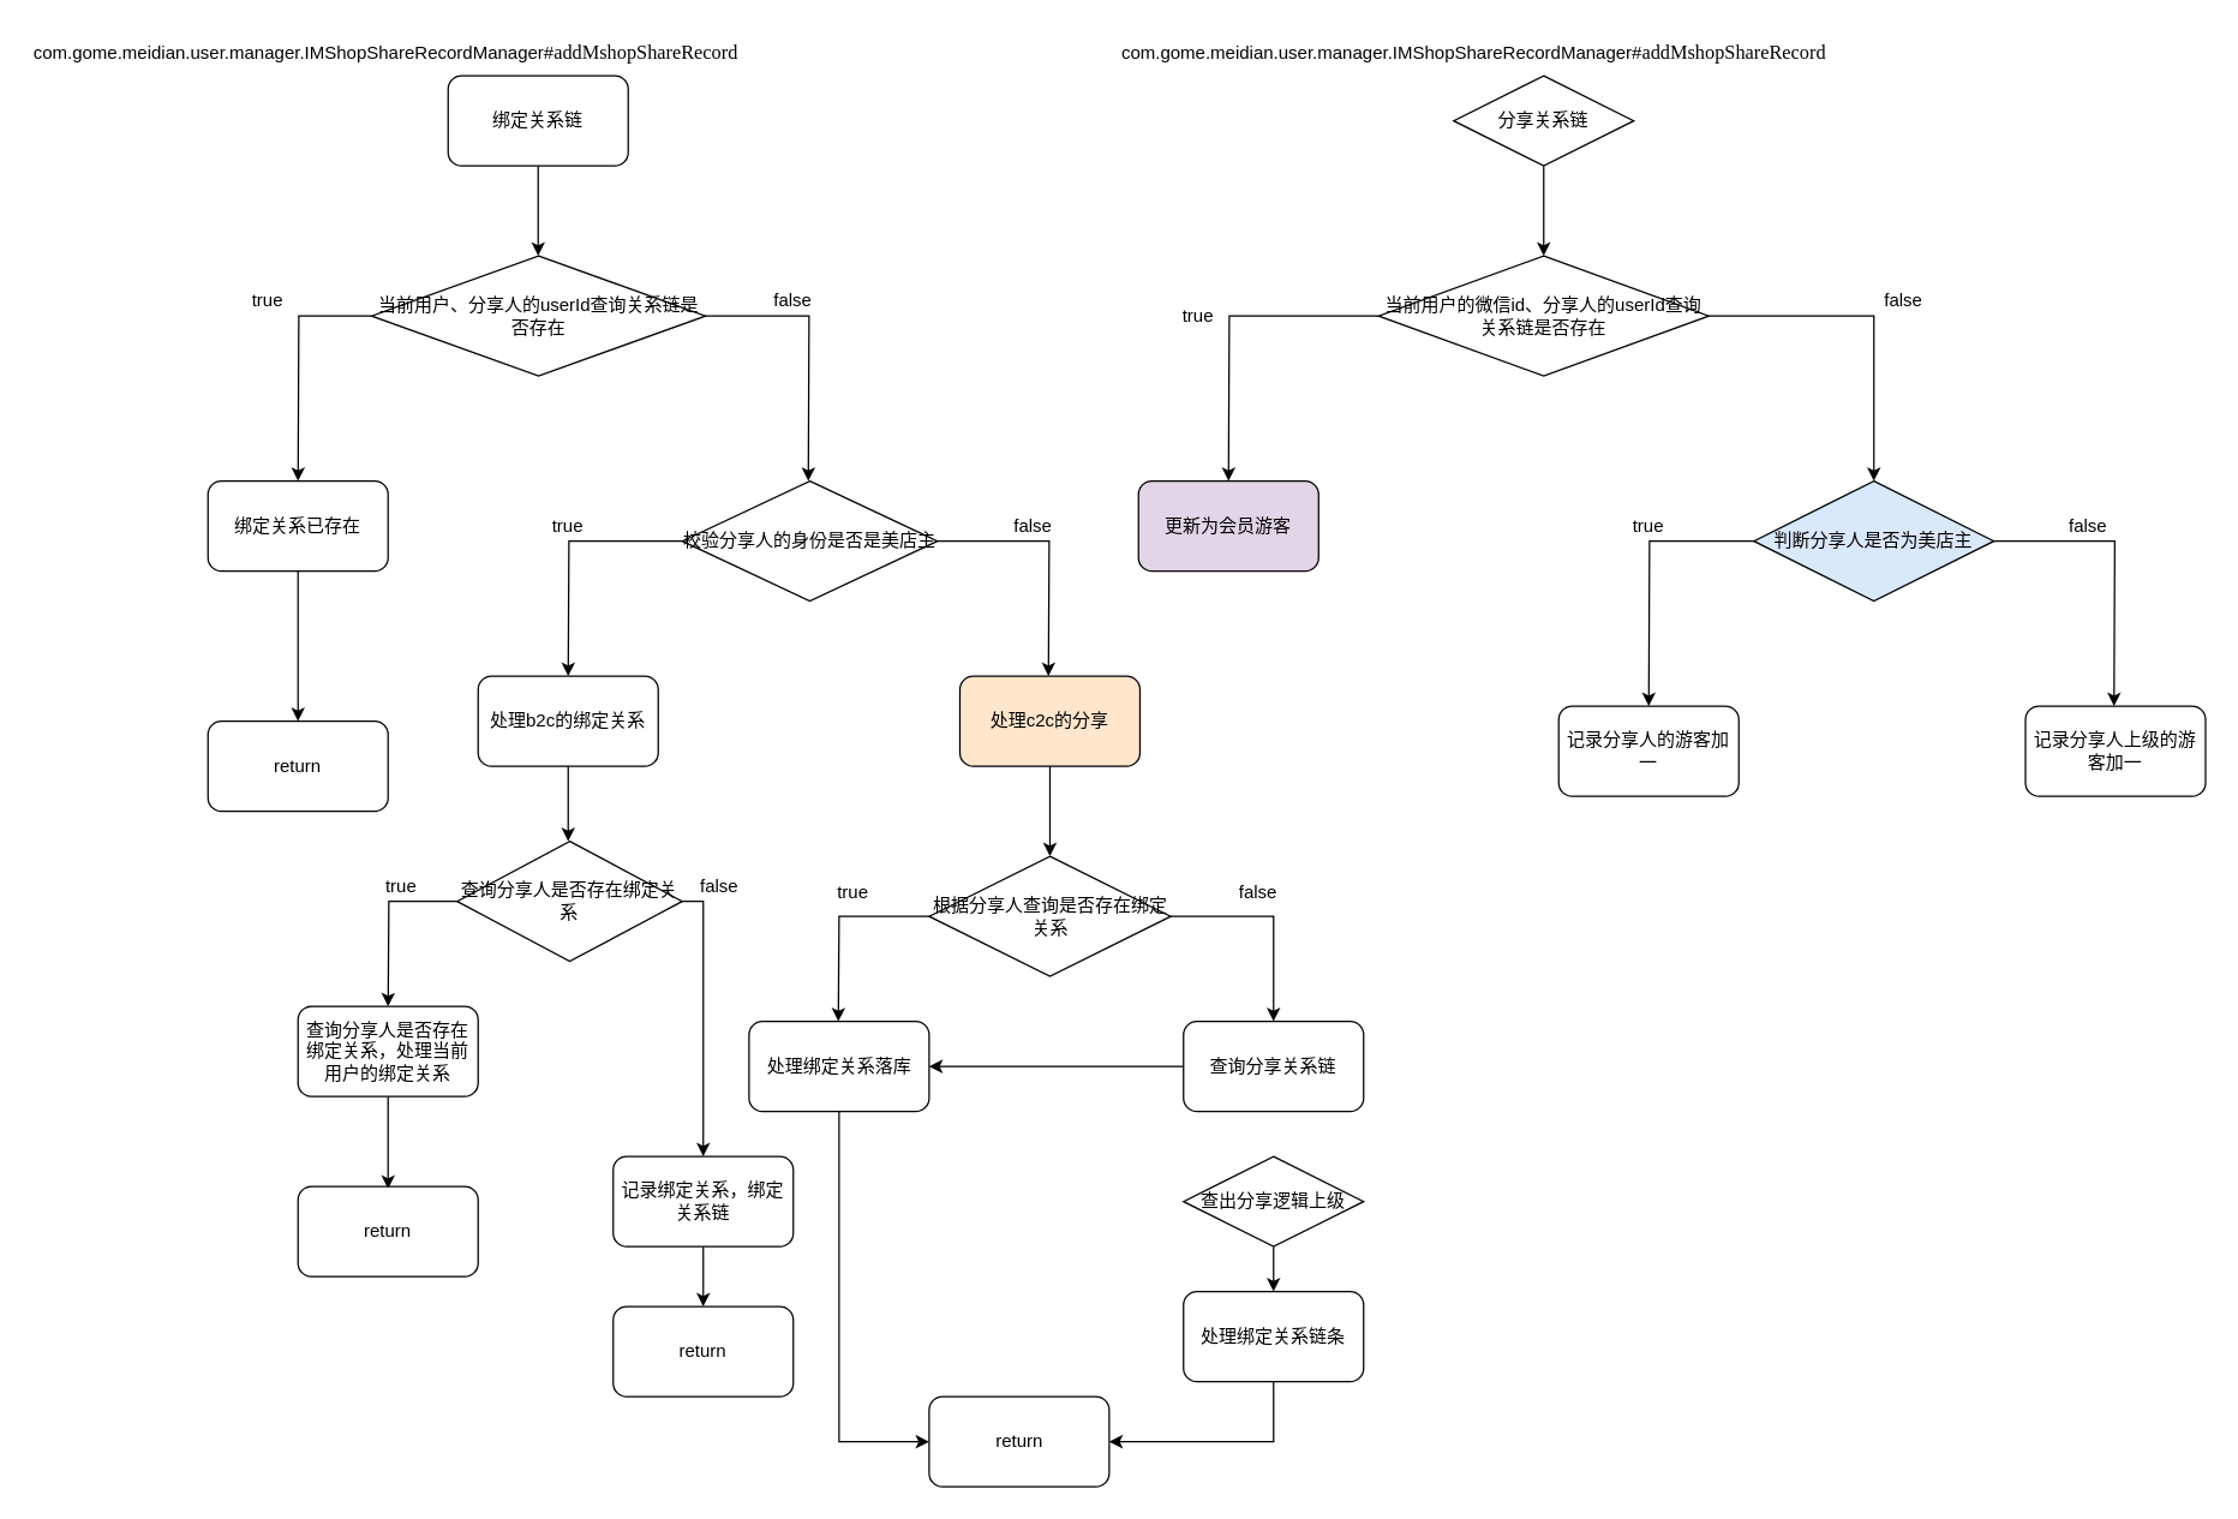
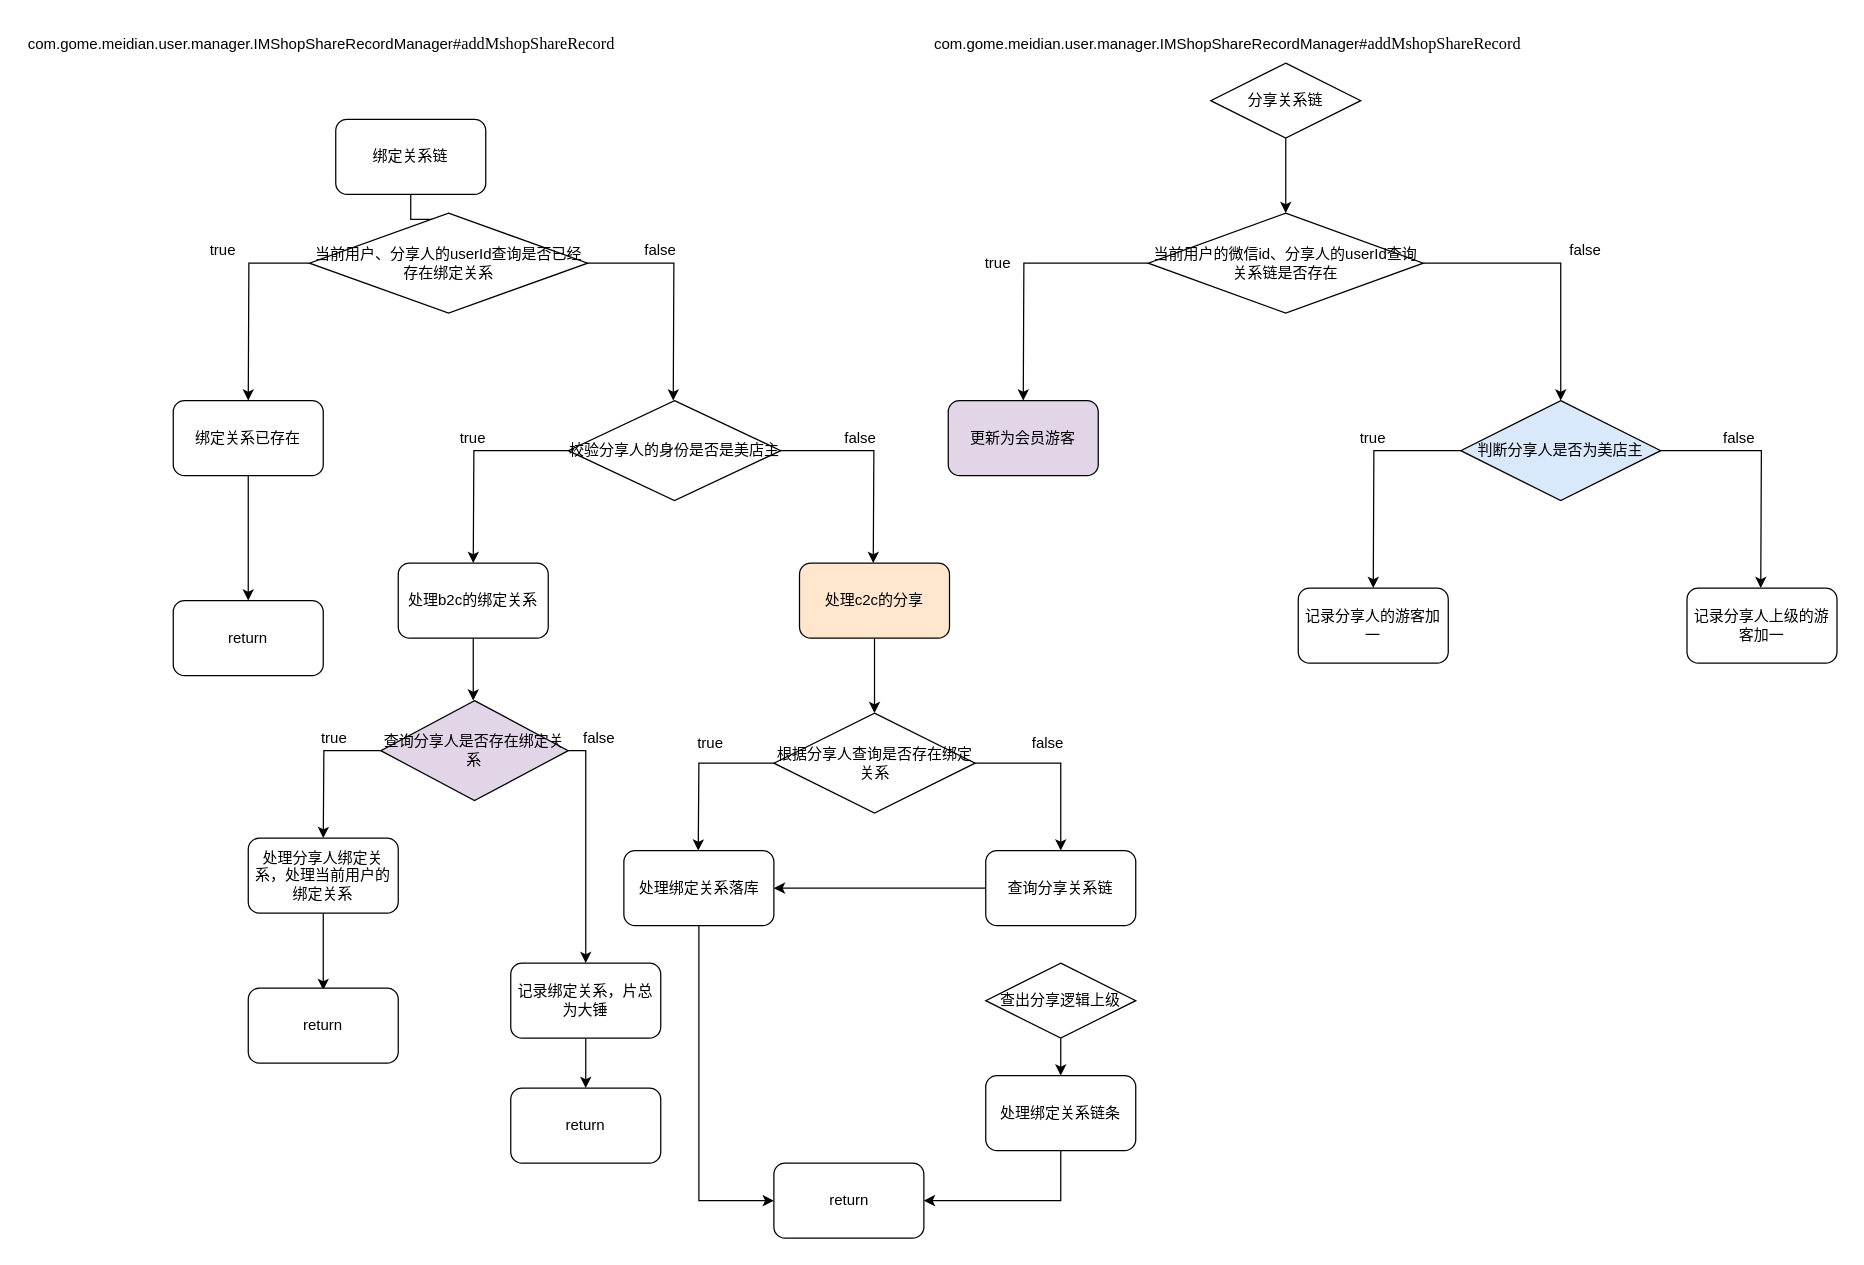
- <mxCell id="18" value="绑定关系链" style="rounded=1;whiteSpace=wrap;html=1;" parent="1" vertex="1"><mxGeometry x="298" y="50" width="120" height="60" as="geometry" /></mxCell>
+ <mxCell id="18" value="绑定关系链" style="rounded=1;whiteSpace=wrap;html=1;" parent="1" vertex="1"><mxGeometry x="268" y="95" width="120" height="60" as="geometry" /></mxCell>
- <mxCell id="21" value="当前用户、分享人的userId查询关系链是否存在" style="rhombus;whiteSpace=wrap;html=1;" parent="1" vertex="1"><mxGeometry x="247" y="170" width="222.5" height="80" as="geometry" /></mxCell>
+ <mxCell id="21" value="当前用户、分享人的userId查询是否已经存在绑定关系" style="rhombus;whiteSpace=wrap;html=1;" parent="1" vertex="1"><mxGeometry x="247" y="170" width="222.5" height="80" as="geometry" /></mxCell>
- <mxCell id="46" value="查询分享人是否存在绑定关系" style="rhombus;whiteSpace=wrap;html=1;" parent="1" vertex="1"><mxGeometry x="304" y="560" width="150" height="80" as="geometry" /></mxCell>
+ <mxCell id="46" value="查询分享人是否存在绑定关系" style="rhombus;whiteSpace=wrap;html=1;fillColor=#e1d5e7;" parent="1" vertex="1"><mxGeometry x="304" y="560" width="150" height="80" as="geometry" /></mxCell>
- <mxCell id="48" value="查询分享人是否存在绑定关系，处理当前用户的绑定关系" style="rounded=1;whiteSpace=wrap;html=1;" parent="1" vertex="1"><mxGeometry x="198" y="670" width="120" height="60" as="geometry" /></mxCell>
+ <mxCell id="48" value="处理分享人绑定关系，处理当前用户的绑定关系" style="rounded=1;whiteSpace=wrap;html=1;" parent="1" vertex="1"><mxGeometry x="198" y="670" width="120" height="60" as="geometry" /></mxCell>
- <mxCell id="53" value="记录绑定关系，绑定关系链" style="rounded=1;whiteSpace=wrap;html=1;" parent="1" vertex="1"><mxGeometry x="408" y="770" width="120" height="60" as="geometry" /></mxCell>
+ <mxCell id="53" value="记录绑定关系，片总为大锤" style="rounded=1;whiteSpace=wrap;html=1;" parent="1" vertex="1"><mxGeometry x="408" y="770" width="120" height="60" as="geometry" /></mxCell>
